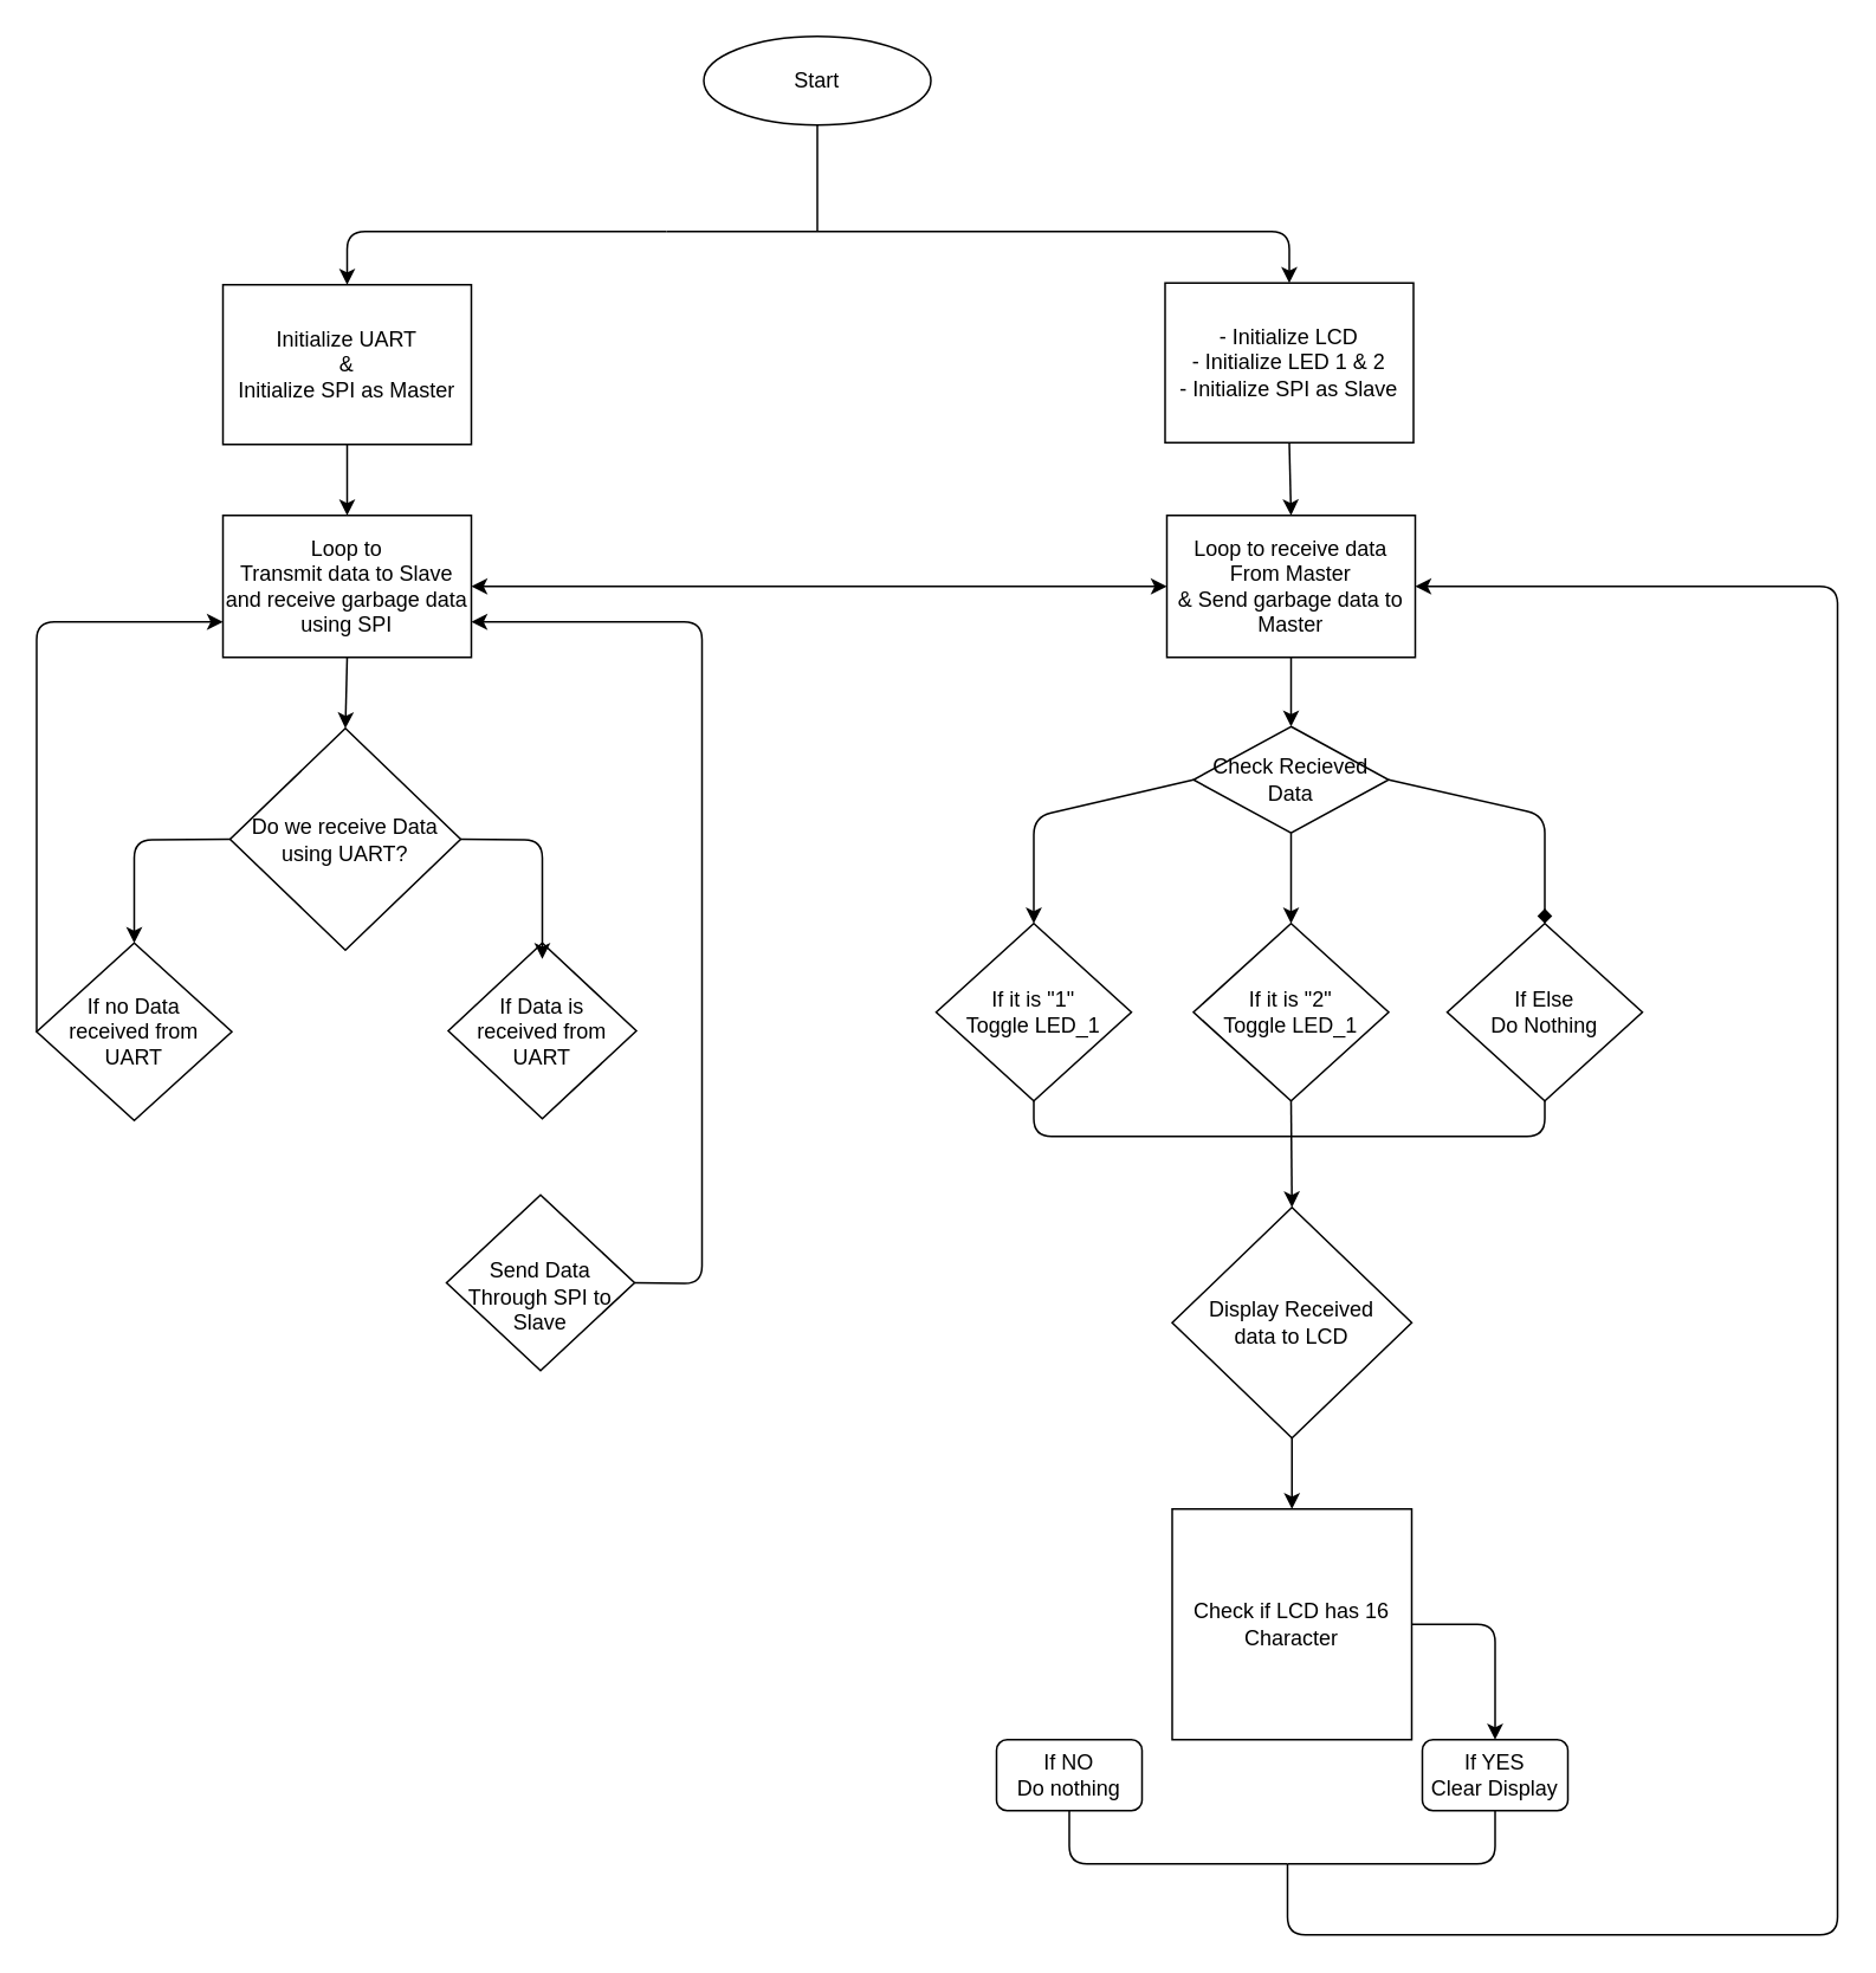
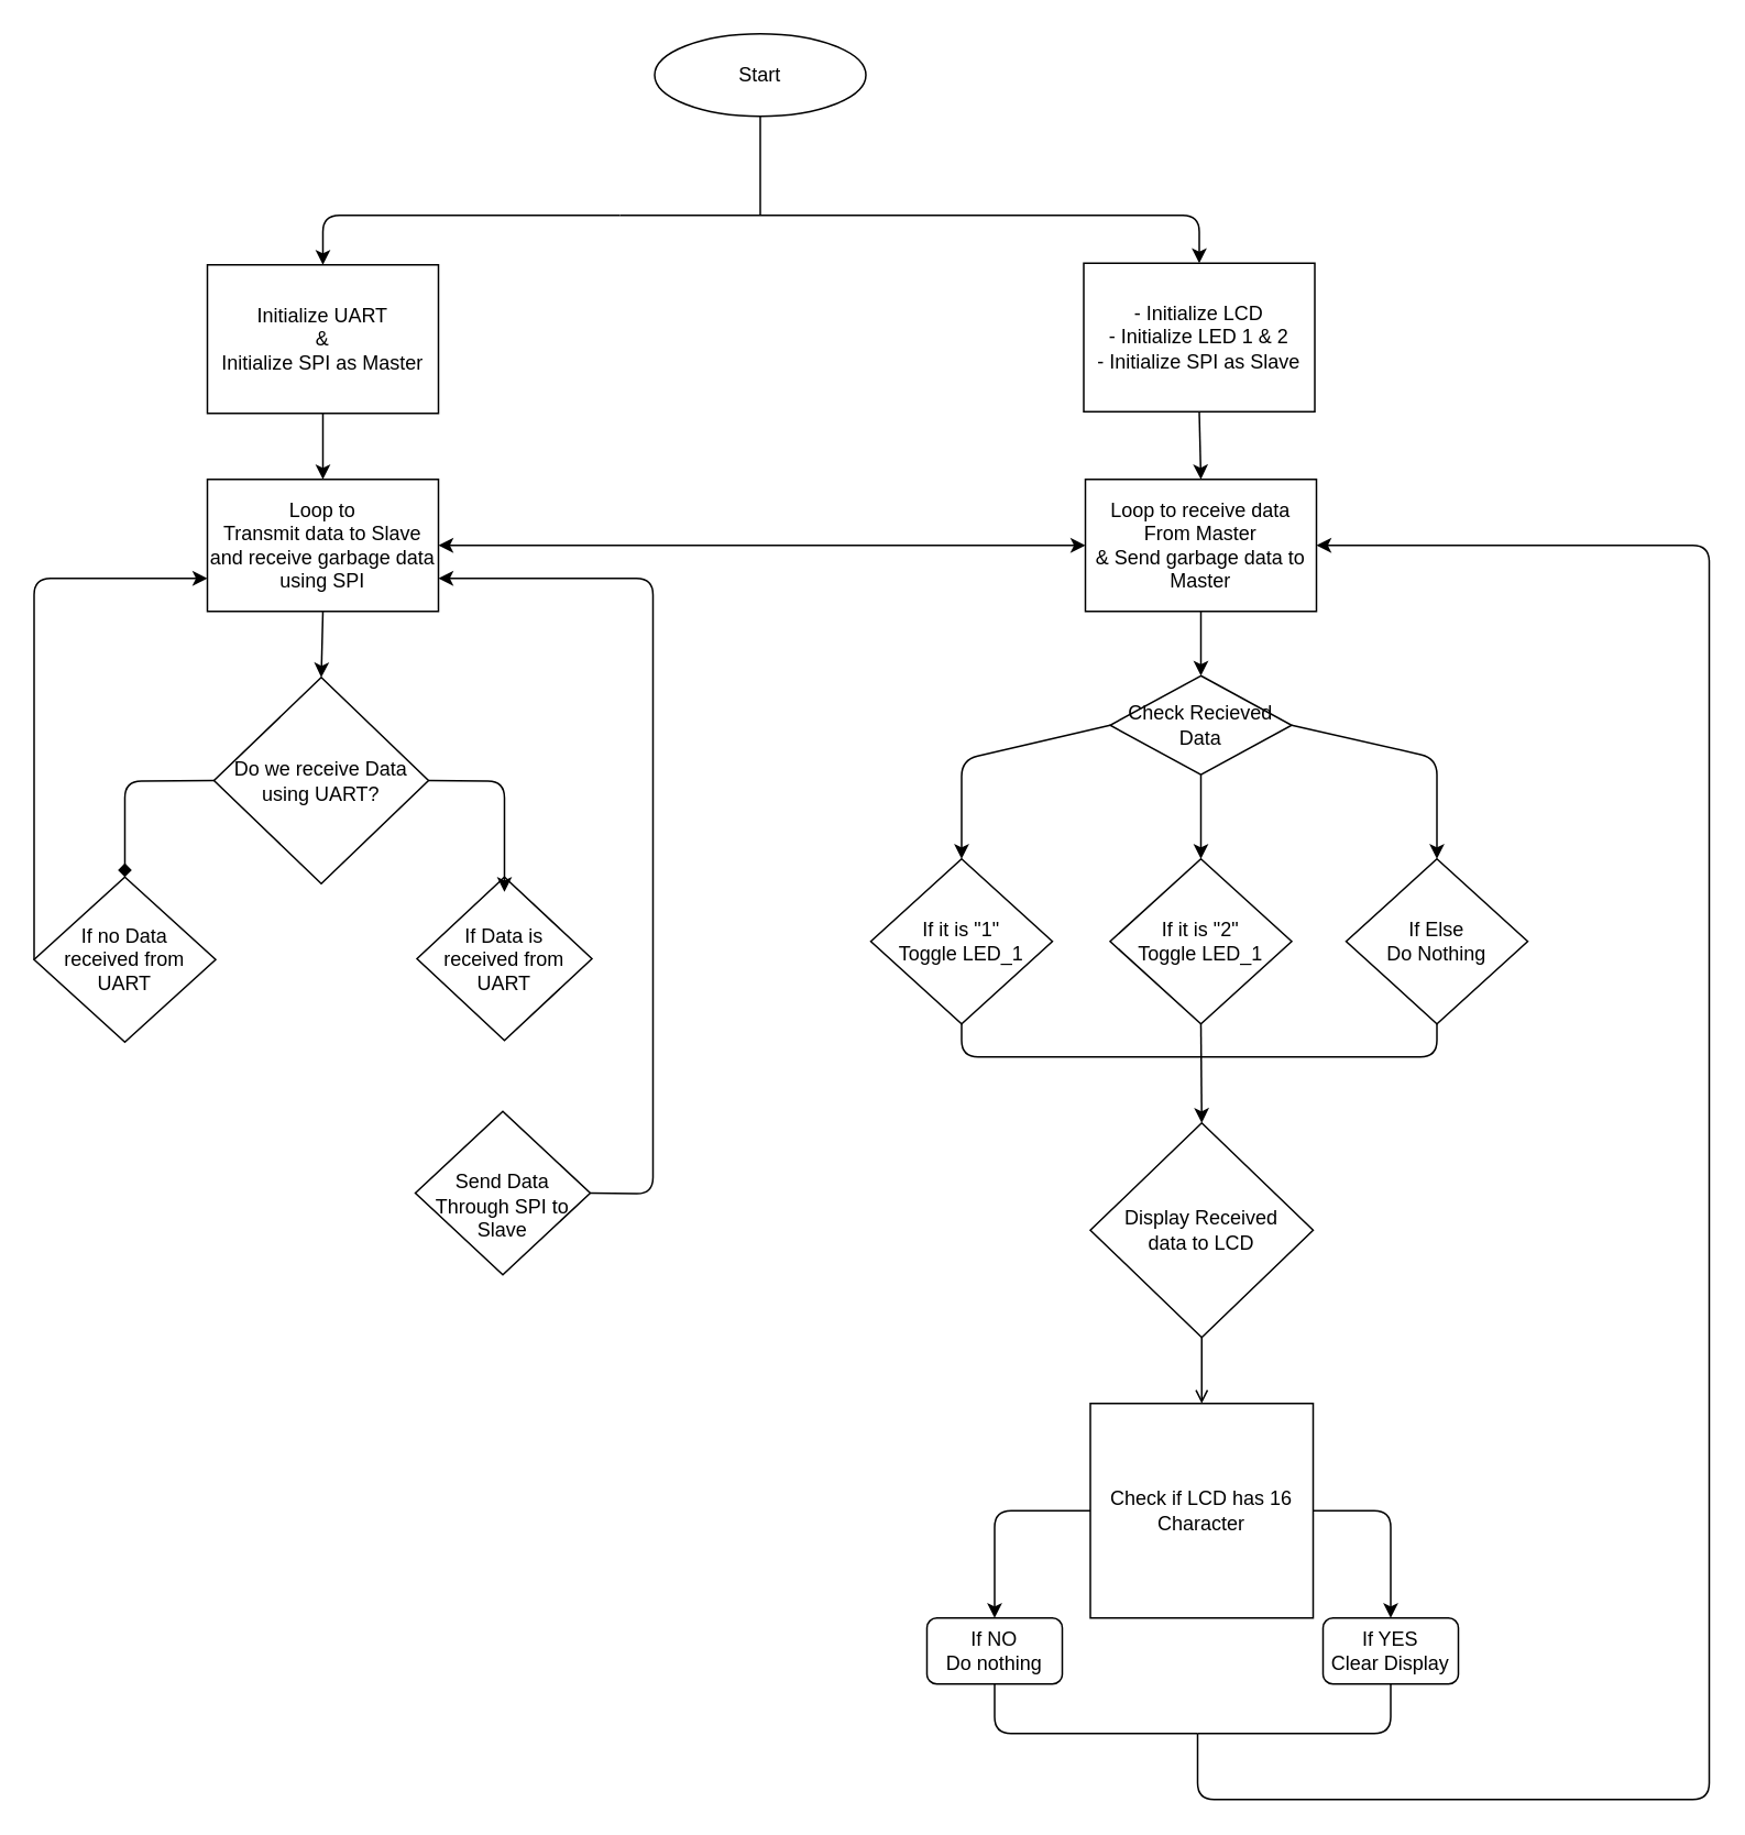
- <mxCell id="37" value="" style="endArrow=diamond;html=1;exitX=1;exitY=0.5;exitDx=0;exitDy=0;entryX=0.5;entryY=0;entryDx=0;entryDy=0;" parent="1" source="23" target="35" edge="1"><mxGeometry width="50" height="50" relative="1" as="geometry"><mxPoint x="735" y="460" as="sourcePoint" /><mxPoint x="845" y="517" as="targetPoint" /><Array as="points"><mxPoint x="870" y="459" /></Array></mxGeometry></mxCell>
+ <mxCell id="37" value="" style="endArrow=classic;html=1;exitX=1;exitY=0.5;exitDx=0;exitDy=0;entryX=0.5;entryY=0;entryDx=0;entryDy=0;" parent="1" source="23" target="35" edge="1"><mxGeometry width="50" height="50" relative="1" as="geometry"><mxPoint x="735" y="460" as="sourcePoint" /><mxPoint x="845" y="517" as="targetPoint" /><Array as="points"><mxPoint x="870" y="459" /></Array></mxGeometry></mxCell>
- <mxCell id="30" value="" style="endArrow=classic;html=1;exitX=0;exitY=0.5;exitDx=0;exitDy=0;entryX=0.5;entryY=0;entryDx=0;entryDy=0;" parent="1" source="8" target="27" edge="1"><mxGeometry width="50" height="50" relative="1" as="geometry"><mxPoint x="605" y="500" as="sourcePoint" /><mxPoint x="75" y="510" as="targetPoint" /><Array as="points"><mxPoint x="75" y="473" /></Array></mxGeometry></mxCell>
+ <mxCell id="30" value="" style="endArrow=diamond;html=1;exitX=0;exitY=0.5;exitDx=0;exitDy=0;entryX=0.5;entryY=0;entryDx=0;entryDy=0;" parent="1" source="8" target="27" edge="1"><mxGeometry width="50" height="50" relative="1" as="geometry"><mxPoint x="605" y="500" as="sourcePoint" /><mxPoint x="75" y="510" as="targetPoint" /><Array as="points"><mxPoint x="75" y="473" /></Array></mxGeometry></mxCell>
- <mxCell id="17" value="" style="endArrow=classic;html=1;exitX=0.5;exitY=1;exitDx=0;exitDy=0;entryX=0.5;entryY=0;entryDx=0;entryDy=0;" parent="1" source="7" target="16" edge="1"><mxGeometry width="50" height="50" relative="1" as="geometry"><mxPoint x="635" y="850" as="sourcePoint" /><mxPoint x="685" y="800" as="targetPoint" /></mxGeometry></mxCell>
+ <mxCell id="17" value="" style="endArrow=open;html=1;exitX=0.5;exitY=1;exitDx=0;exitDy=0;entryX=0.5;entryY=0;entryDx=0;entryDy=0;" parent="1" source="7" target="16" edge="1"><mxGeometry width="50" height="50" relative="1" as="geometry"><mxPoint x="635" y="850" as="sourcePoint" /><mxPoint x="685" y="800" as="targetPoint" /></mxGeometry></mxCell>
+ <mxCell id="18" value="" style="endArrow=classic;html=1;exitX=0;exitY=0.5;exitDx=0;exitDy=0;entryX=0.5;entryY=0;entryDx=0;entryDy=0;" parent="1" source="16" target="20" edge="1"><mxGeometry width="50" height="50" relative="1" as="geometry"><mxPoint x="702" y="850" as="sourcePoint" /><mxPoint x="602" y="970" as="targetPoint" /><Array as="points"><mxPoint x="602" y="915" /></Array></mxGeometry></mxCell>
